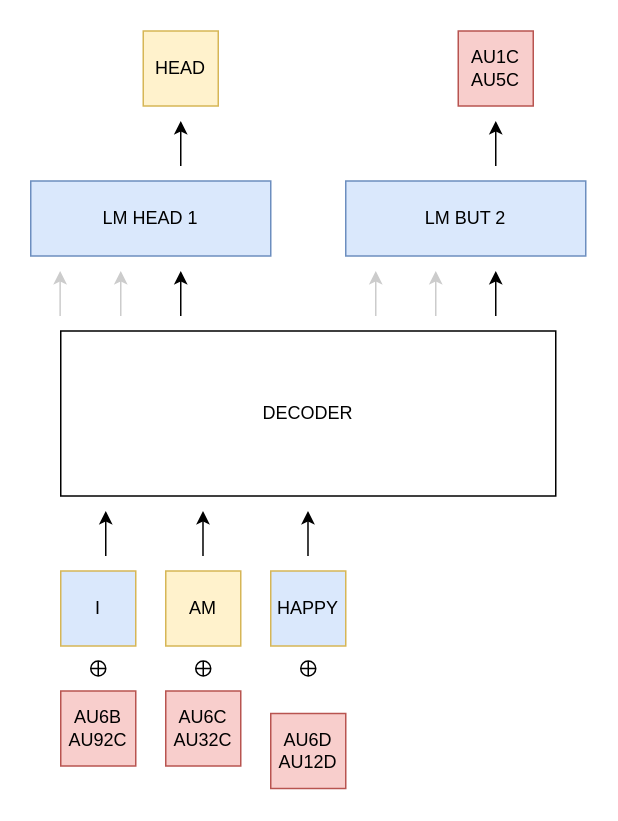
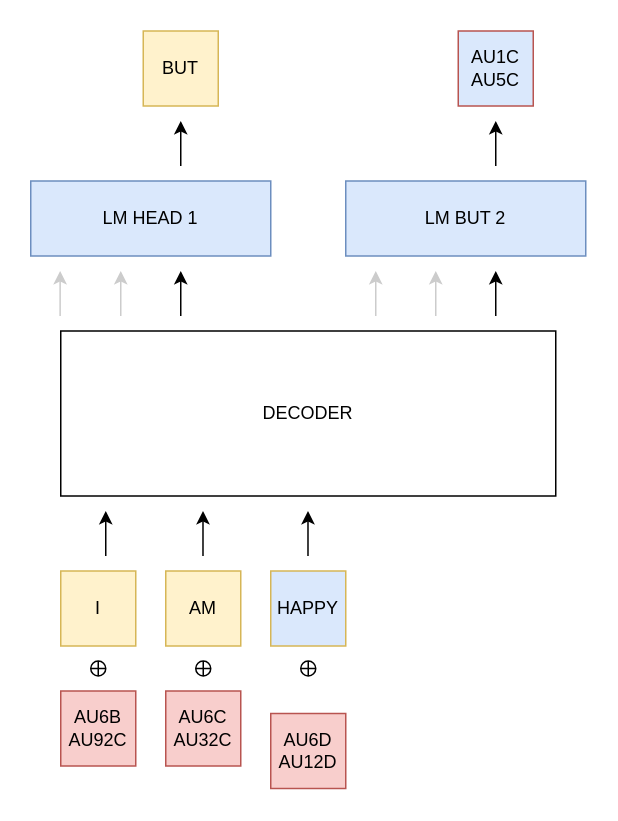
- <mxCell id="25" value="HEAD" style="rounded=0;whiteSpace=wrap;html=1;fillColor=#fff2cc;strokeColor=#d6b656;" vertex="1" parent="1"><mxGeometry x="95" y="20" width="50" height="50" as="geometry" /></mxCell>
+ <mxCell id="25" value="BUT" style="rounded=0;whiteSpace=wrap;html=1;fillColor=#fff2cc;strokeColor=#d6b656;" vertex="1" parent="1"><mxGeometry x="95" y="20" width="50" height="50" as="geometry" /></mxCell>
- <mxCell id="26" value="&lt;div&gt;AU1C&lt;/div&gt;&lt;div&gt;AU5C&lt;br&gt;&lt;/div&gt;" style="rounded=0;whiteSpace=wrap;html=1;fillColor=#f8cecc;strokeColor=#b85450;" vertex="1" parent="1"><mxGeometry x="305" y="20" width="50" height="50" as="geometry" /></mxCell>
+ <mxCell id="26" value="&lt;div&gt;AU1C&lt;/div&gt;&lt;div&gt;AU5C&lt;br&gt;&lt;/div&gt;" style="rounded=0;whiteSpace=wrap;html=1;fillColor=#dae8fc;strokeColor=#b85450;" vertex="1" parent="1"><mxGeometry x="305" y="20" width="50" height="50" as="geometry" /></mxCell>
- <mxCell id="2" value="I" style="rounded=0;whiteSpace=wrap;html=1;fillColor=#dae8fc;strokeColor=#d6b656;" vertex="1" parent="1"><mxGeometry x="40" y="380" width="50" height="50" as="geometry" /></mxCell>
+ <mxCell id="2" value="I" style="rounded=0;whiteSpace=wrap;html=1;fillColor=#fff2cc;strokeColor=#d6b656;" vertex="1" parent="1"><mxGeometry x="40" y="380" width="50" height="50" as="geometry" /></mxCell>
